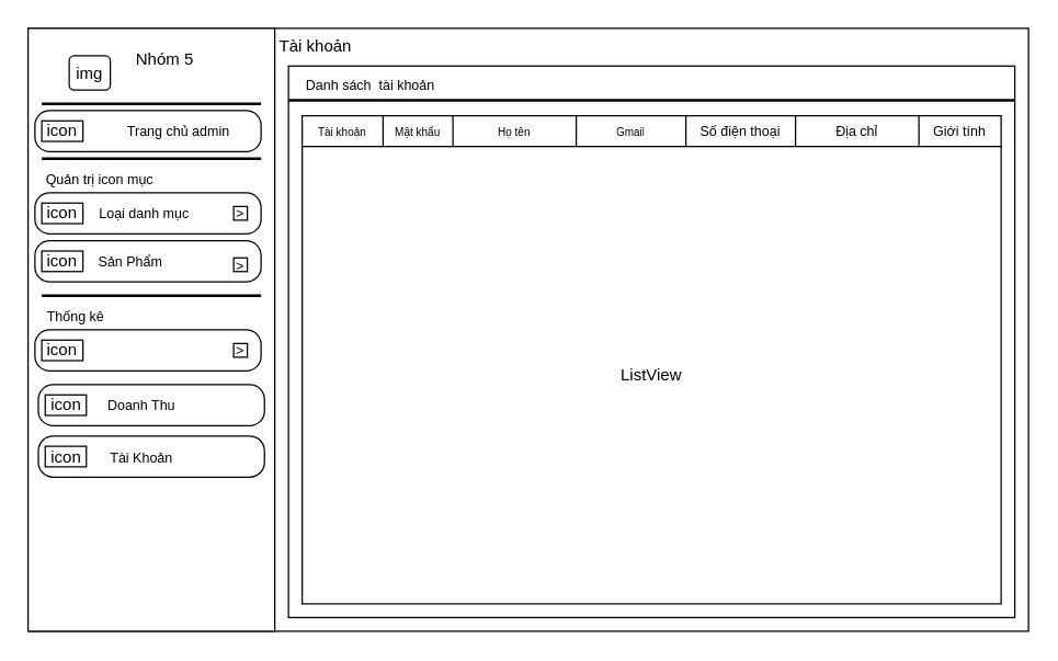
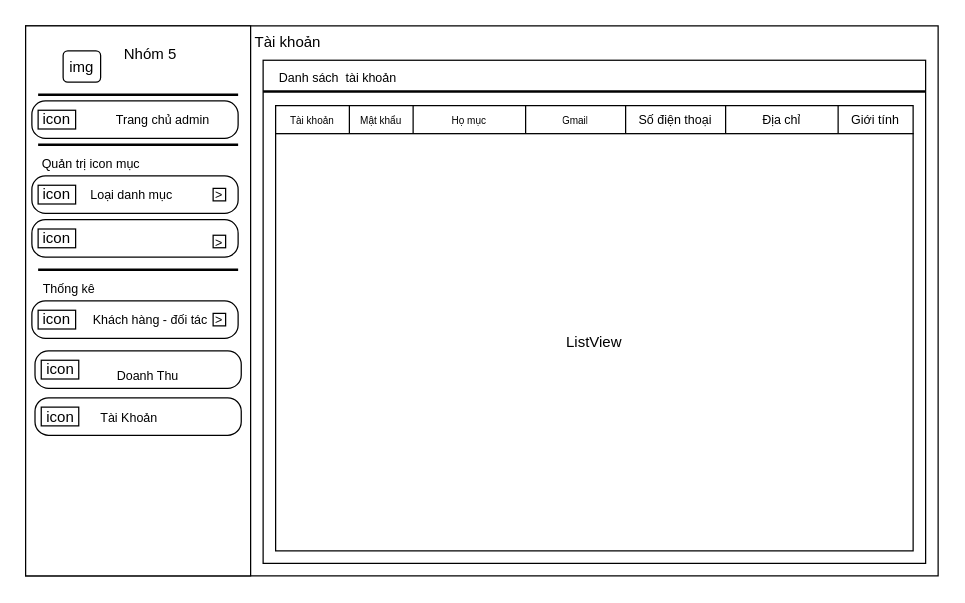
- <mxCell id="38" value="&lt;font style=&quot;font-size: 8px&quot;&gt;Họ tên&lt;/font&gt;" style="shape=partialRectangle;html=1;whiteSpace=wrap;connectable=0;fillColor=none;top=0;left=0;bottom=0;right=0;overflow=hidden;rounded=0;fontFamily=Helvetica;fontSize=10;fontColor=default;strokeColor=default;strokeWidth=1;" parent="35" vertex="1"><mxGeometry x="110" width="90" height="23" as="geometry"><mxRectangle width="90" height="23" as="alternateBounds" /></mxGeometry></mxCell>
+ <mxCell id="38" value="&lt;font style=&quot;font-size: 8px&quot;&gt;Họ mục&lt;/font&gt;" style="shape=partialRectangle;html=1;whiteSpace=wrap;connectable=0;fillColor=none;top=0;left=0;bottom=0;right=0;overflow=hidden;rounded=0;fontFamily=Helvetica;fontSize=10;fontColor=default;strokeColor=default;strokeWidth=1;" parent="35" vertex="1"><mxGeometry x="110" width="90" height="23" as="geometry"><mxRectangle width="90" height="23" as="alternateBounds" /></mxGeometry></mxCell>
- <mxCell id="18" value="Sản Phẩm" style="text;html=1;strokeColor=none;fillColor=none;align=center;verticalAlign=middle;whiteSpace=wrap;rounded=0;fontSize=10;" parent="1" vertex="1"><mxGeometry x="70" y="182.5" width="50" height="15" as="geometry" /></mxCell>
+ <mxCell id="19" value="Khách hàng - đối tác" style="text;html=1;strokeColor=none;fillColor=none;align=center;verticalAlign=middle;whiteSpace=wrap;rounded=0;fontSize=10;" parent="1" vertex="1"><mxGeometry x="70" y="247.5" width="100" height="15" as="geometry" /></mxCell>
- <mxCell id="23" value="Doanh Thu" style="text;html=1;strokeColor=none;fillColor=none;align=center;verticalAlign=middle;whiteSpace=wrap;rounded=0;fontSize=10;" parent="1" vertex="1"><mxGeometry x="72.5" y="287.5" width="60" height="15" as="geometry" /></mxCell>
+ <mxCell id="23" value="Doanh Thu" style="text;html=1;strokeColor=none;fillColor=none;align=center;verticalAlign=middle;whiteSpace=wrap;rounded=0;fontSize=10;" parent="1" vertex="1"><mxGeometry x="87.5" y="292.5" width="60" height="15" as="geometry" /></mxCell>
